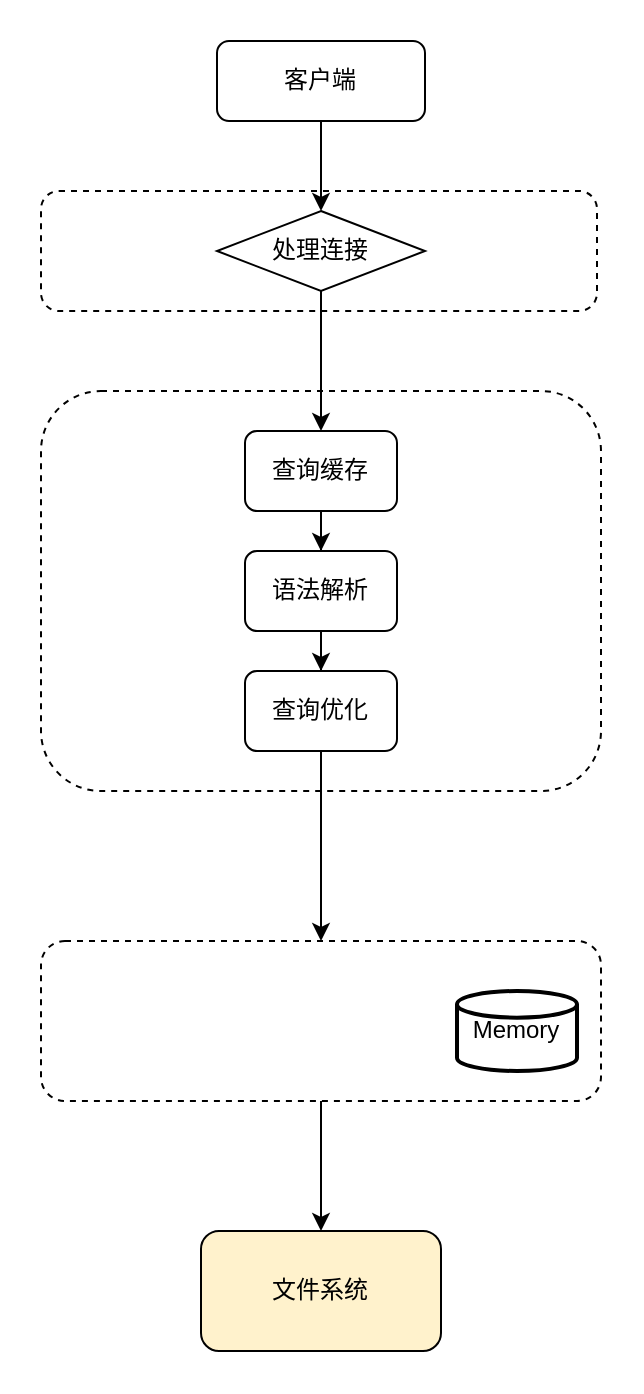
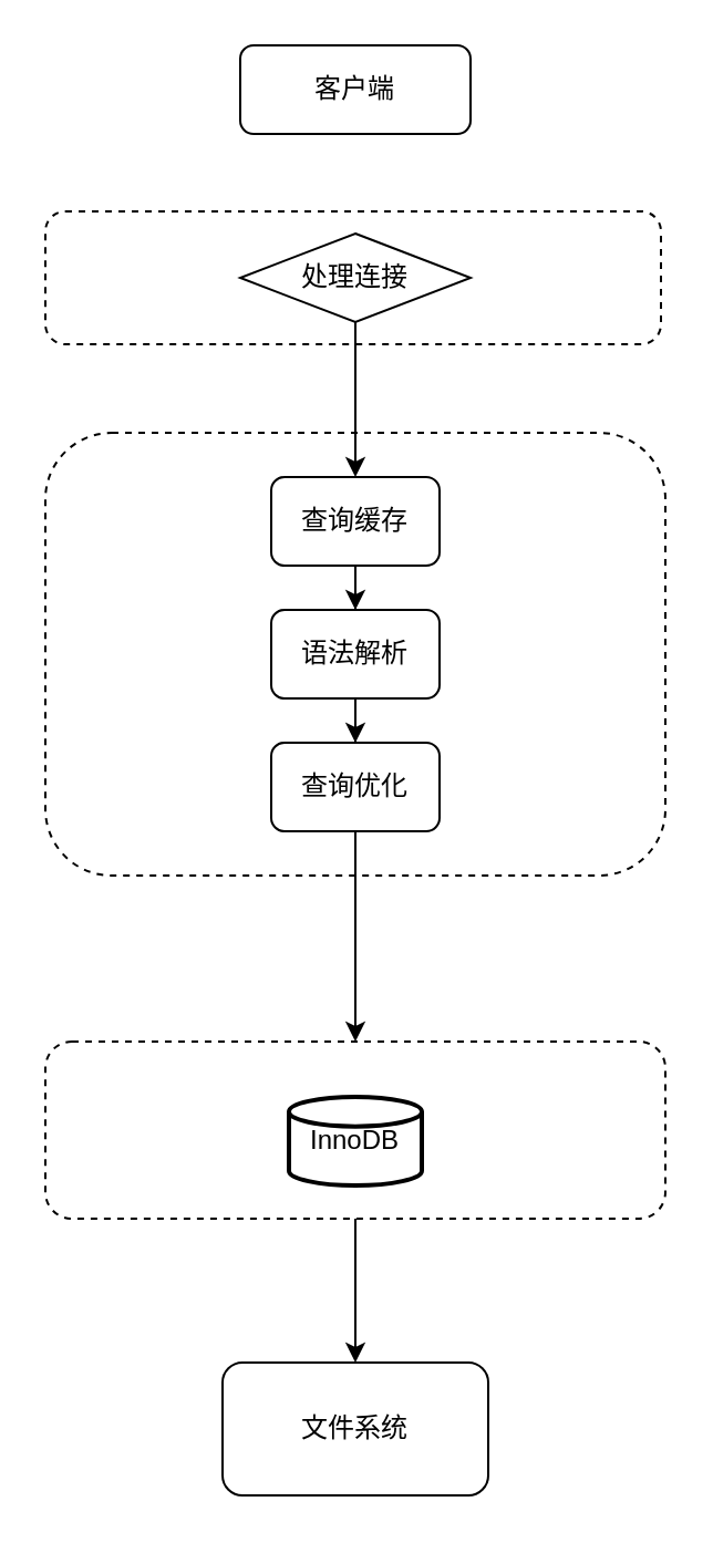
- <mxCell id="16" style="edgeStyle=orthogonalEdgeStyle;rounded=0;orthogonalLoop=1;jettySize=auto;html=1;entryX=0.5;entryY=0;entryDx=0;entryDy=0;" edge="1" parent="1" source="17" target="5"><mxGeometry relative="1" as="geometry" /></mxCell>
+ <mxCell id="14" value="InnoDB" style="strokeWidth=2;html=1;shape=mxgraph.flowchart.database;whiteSpace=wrap;" vertex="1" parent="1"><mxGeometry x="130" y="495" width="60" height="40" as="geometry" /></mxCell>
- <mxCell id="15" value="Memory" style="strokeWidth=2;html=1;shape=mxgraph.flowchart.database;whiteSpace=wrap;" vertex="1" parent="1"><mxGeometry x="228" y="495" width="60" height="40" as="geometry" /></mxCell>
- <mxCell id="18" value="文件系统" style="whiteSpace=wrap;html=1;rounded=1;labelBackgroundColor=none;fillColor=#fff2cc;" vertex="1" parent="1"><mxGeometry x="100" y="615" width="120" height="60" as="geometry" /></mxCell>
+ <mxCell id="18" value="文件系统" style="whiteSpace=wrap;html=1;rounded=1;labelBackgroundColor=none;" vertex="1" parent="1"><mxGeometry x="100" y="615" width="120" height="60" as="geometry" /></mxCell>
